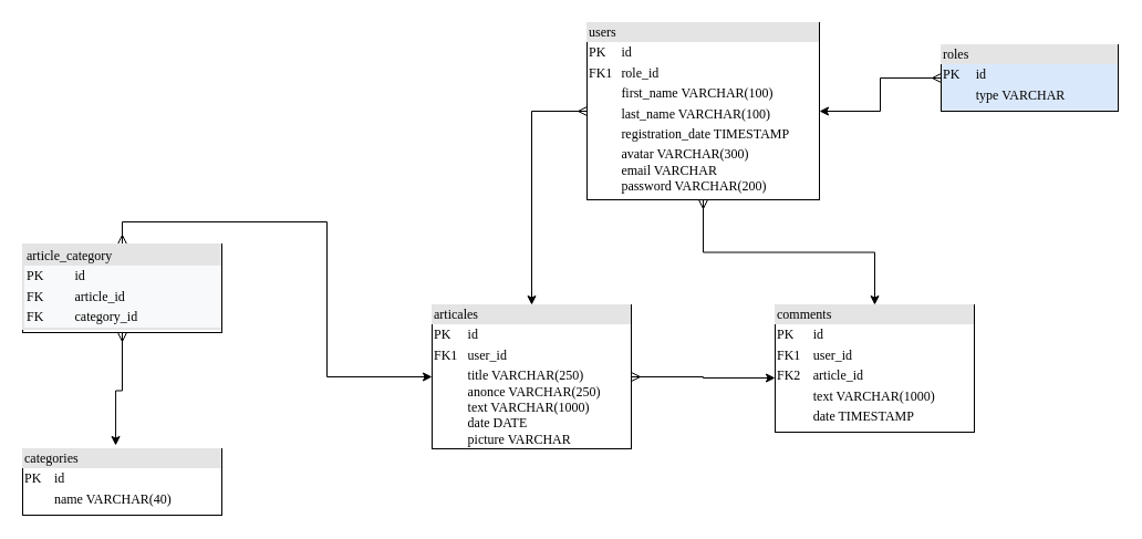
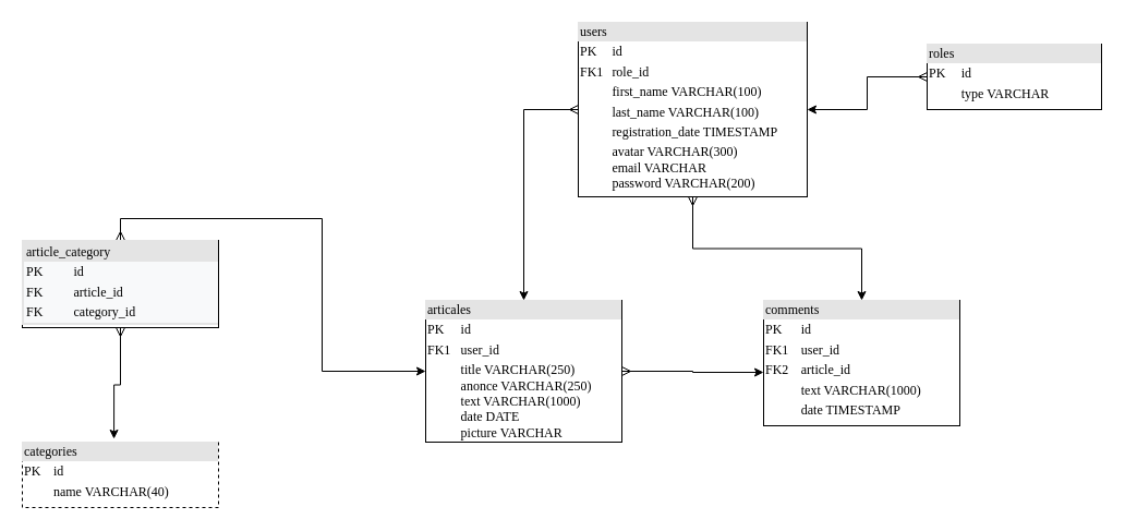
- <mxCell id="13" value="&lt;div style=&quot;box-sizing: border-box ; width: 100% ; background: #e4e4e4 ; padding: 2px&quot;&gt;roles&lt;/div&gt;&lt;table style=&quot;width: 100% ; font-size: 1em&quot; cellpadding=&quot;2&quot; cellspacing=&quot;0&quot;&gt;&lt;tbody&gt;&lt;tr&gt;&lt;td&gt;PK&lt;/td&gt;&lt;td&gt;id&lt;/td&gt;&lt;/tr&gt;&lt;tr&gt;&lt;td&gt;&lt;br&gt;&lt;/td&gt;&lt;td&gt;type VARCHAR&lt;/td&gt;&lt;/tr&gt;&lt;tr&gt;&lt;td&gt;&lt;/td&gt;&lt;td&gt;&lt;/td&gt;&lt;/tr&gt;&lt;tr&gt;&lt;td&gt;&lt;/td&gt;&lt;td&gt;&lt;br&gt;&lt;/td&gt;&lt;/tr&gt;&lt;/tbody&gt;&lt;/table&gt;" style="verticalAlign=top;align=left;overflow=fill;html=1;rounded=0;shadow=0;comic=0;labelBackgroundColor=none;strokeWidth=1;fontFamily=Verdana;fontSize=12;fillColor=#dae8fc;" parent="1" vertex="1"><mxGeometry x="850" y="40" width="160" height="60" as="geometry" /></mxCell>
+ <mxCell id="13" value="&lt;div style=&quot;box-sizing: border-box ; width: 100% ; background: #e4e4e4 ; padding: 2px&quot;&gt;roles&lt;/div&gt;&lt;table style=&quot;width: 100% ; font-size: 1em&quot; cellpadding=&quot;2&quot; cellspacing=&quot;0&quot;&gt;&lt;tbody&gt;&lt;tr&gt;&lt;td&gt;PK&lt;/td&gt;&lt;td&gt;id&lt;/td&gt;&lt;/tr&gt;&lt;tr&gt;&lt;td&gt;&lt;br&gt;&lt;/td&gt;&lt;td&gt;type VARCHAR&lt;/td&gt;&lt;/tr&gt;&lt;tr&gt;&lt;td&gt;&lt;/td&gt;&lt;td&gt;&lt;/td&gt;&lt;/tr&gt;&lt;tr&gt;&lt;td&gt;&lt;/td&gt;&lt;td&gt;&lt;br&gt;&lt;/td&gt;&lt;/tr&gt;&lt;/tbody&gt;&lt;/table&gt;" style="verticalAlign=top;align=left;overflow=fill;html=1;rounded=0;shadow=0;comic=0;labelBackgroundColor=none;strokeWidth=1;fontFamily=Verdana;fontSize=12" parent="1" vertex="1"><mxGeometry x="850" y="40" width="160" height="60" as="geometry" /></mxCell>
- <mxCell id="4" value="&lt;div style=&quot;box-sizing:border-box;width:100%;background:#e4e4e4;padding:2px;&quot;&gt;categories&lt;/div&gt;&lt;table style=&quot;width:100%;font-size:1em;&quot; cellpadding=&quot;2&quot; cellspacing=&quot;0&quot;&gt;&lt;tbody&gt;&lt;tr&gt;&lt;td&gt;PK&lt;/td&gt;&lt;td&gt;id&lt;/td&gt;&lt;/tr&gt;&lt;tr&gt;&lt;td&gt;&lt;br&gt;&lt;/td&gt;&lt;td&gt;name VARCHAR(40)&lt;/td&gt;&lt;/tr&gt;&lt;tr&gt;&lt;td&gt;&lt;/td&gt;&lt;td&gt;&lt;br&gt;&lt;/td&gt;&lt;/tr&gt;&lt;/tbody&gt;&lt;/table&gt;" style="verticalAlign=top;align=left;overflow=fill;html=1;rounded=0;shadow=0;comic=0;labelBackgroundColor=none;strokeWidth=1;fontFamily=Verdana;fontSize=12" parent="1" vertex="1"><mxGeometry x="20" y="405" width="180" height="60" as="geometry" /></mxCell>
+ <mxCell id="4" value="&lt;div style=&quot;box-sizing:border-box;width:100%;background:#e4e4e4;padding:2px;&quot;&gt;categories&lt;/div&gt;&lt;table style=&quot;width:100%;font-size:1em;&quot; cellpadding=&quot;2&quot; cellspacing=&quot;0&quot;&gt;&lt;tbody&gt;&lt;tr&gt;&lt;td&gt;PK&lt;/td&gt;&lt;td&gt;id&lt;/td&gt;&lt;/tr&gt;&lt;tr&gt;&lt;td&gt;&lt;br&gt;&lt;/td&gt;&lt;td&gt;name VARCHAR(40)&lt;/td&gt;&lt;/tr&gt;&lt;tr&gt;&lt;td&gt;&lt;/td&gt;&lt;td&gt;&lt;br&gt;&lt;/td&gt;&lt;/tr&gt;&lt;/tbody&gt;&lt;/table&gt;" style="verticalAlign=top;align=left;overflow=fill;html=1;rounded=0;shadow=0;comic=0;labelBackgroundColor=none;strokeWidth=1;fontFamily=Verdana;fontSize=12;dashed=1;" parent="1" vertex="1"><mxGeometry x="20" y="405" width="180" height="60" as="geometry" /></mxCell>
